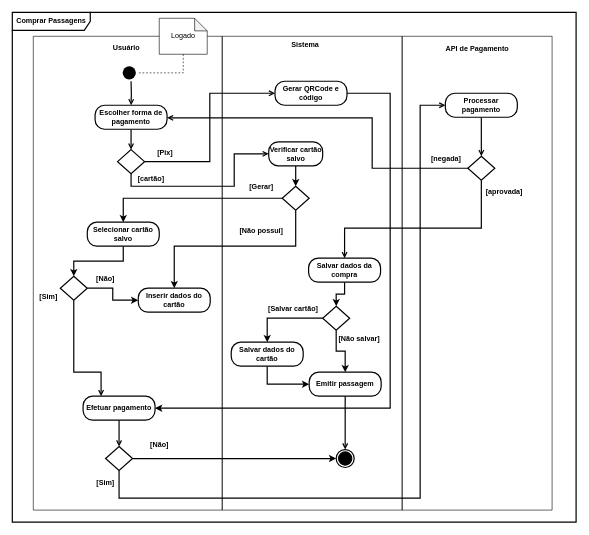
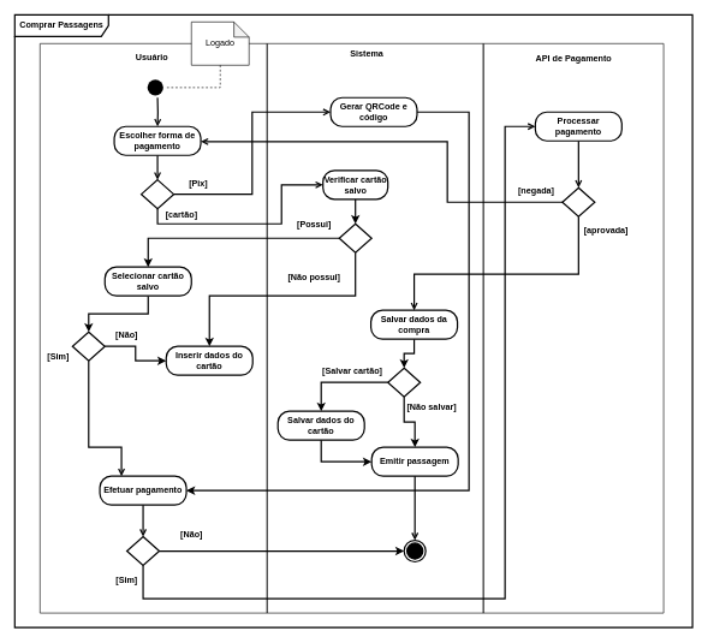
- <mxCell id="42" value="&lt;b&gt;[Gerar]&lt;/b&gt;" style="text;html=1;align=center;verticalAlign=middle;resizable=0;points=[];autosize=1;strokeColor=none;fillColor=none;" vertex="1" parent="36"><mxGeometry x="30" y="236" width="70" height="30" as="geometry" /></mxCell>
+ <mxCell id="42" value="&lt;b&gt;[Possui]&lt;/b&gt;" style="text;html=1;align=center;verticalAlign=middle;resizable=0;points=[];autosize=1;strokeColor=none;fillColor=none;" vertex="1" parent="36"><mxGeometry x="30" y="236" width="70" height="30" as="geometry" /></mxCell>
